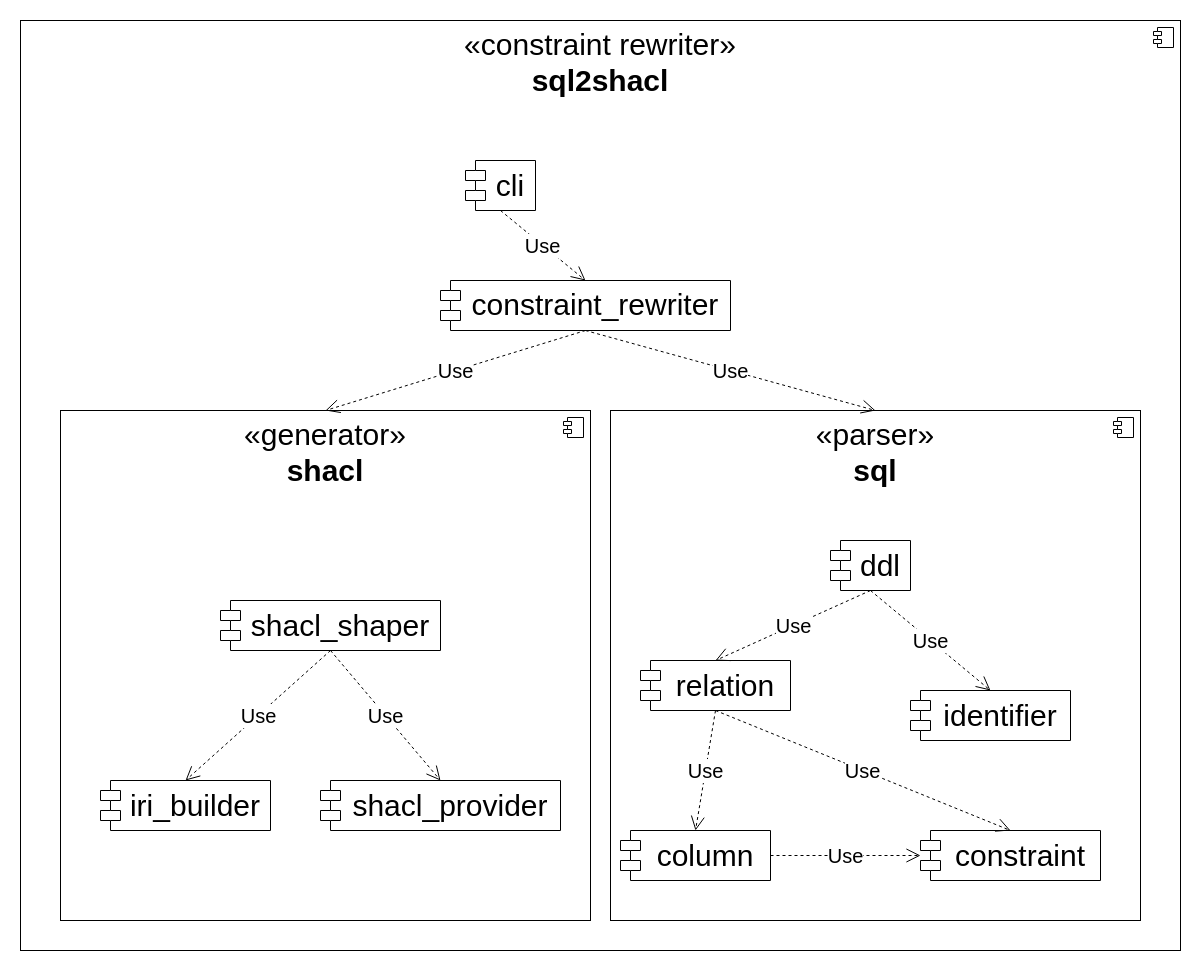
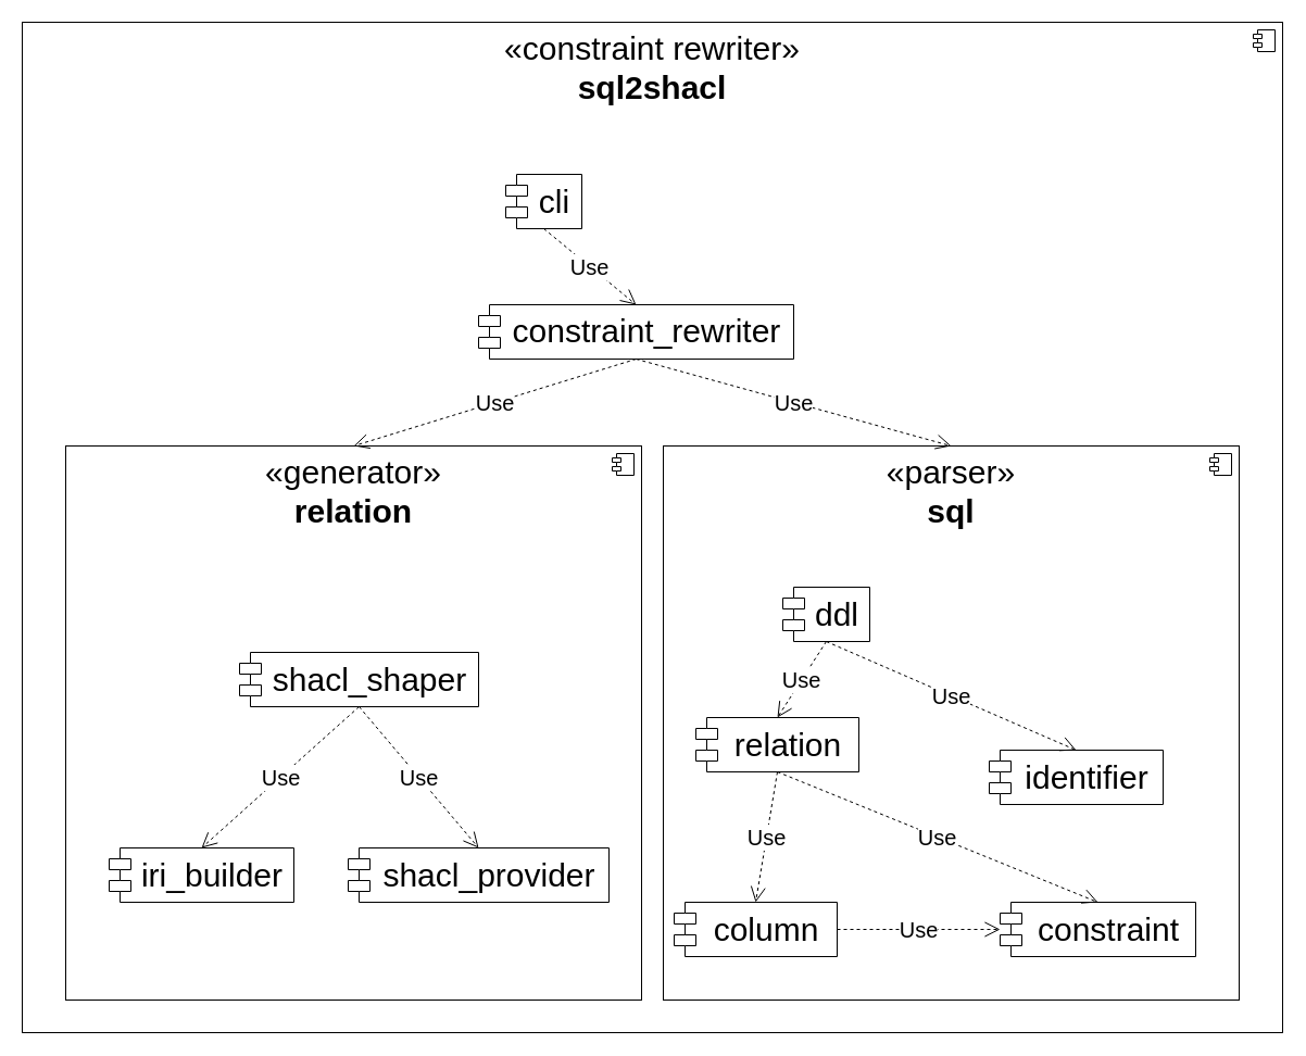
- <mxCell id="23" value="«generator»&lt;br style=&quot;font-size: 30px;&quot;&gt;&lt;b style=&quot;font-size: 30px;&quot;&gt;shacl&lt;/b&gt;" style="html=1;dropTarget=0;whiteSpace=wrap;fontSize=30;verticalAlign=top;labelBackgroundColor=none;" vertex="1" parent="22"><mxGeometry width="530" height="510" as="geometry" /></mxCell>
+ <mxCell id="23" value="«generator»&lt;br style=&quot;font-size: 30px;&quot;&gt;&lt;b style=&quot;font-size: 30px;&quot;&gt;relation&lt;/b&gt;" style="html=1;dropTarget=0;whiteSpace=wrap;fontSize=30;verticalAlign=top;labelBackgroundColor=none;" vertex="1" parent="22"><mxGeometry width="530" height="510" as="geometry" /></mxCell>
- <mxCell id="13" value="ddl" style="shape=module;align=left;spacingLeft=20;align=center;verticalAlign=middle;whiteSpace=wrap;html=1;fontSize=30;" vertex="1" parent="8"><mxGeometry x="220" y="130" width="80" height="50" as="geometry" /></mxCell>
+ <mxCell id="13" value="ddl" style="shape=module;align=left;spacingLeft=20;align=center;verticalAlign=middle;whiteSpace=wrap;html=1;fontSize=30;" vertex="1" parent="8"><mxGeometry x="110" y="130" width="80" height="50" as="geometry" /></mxCell>
